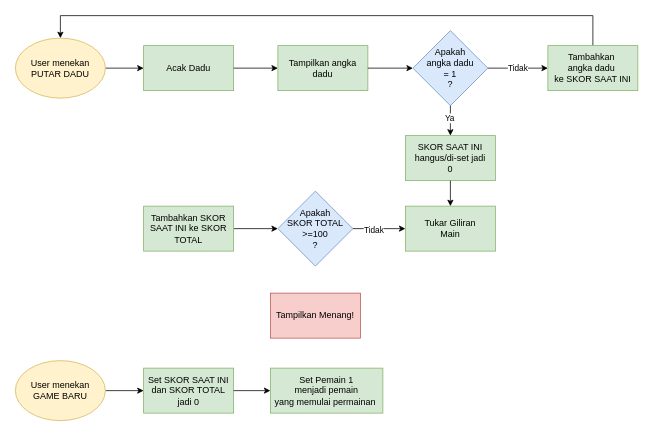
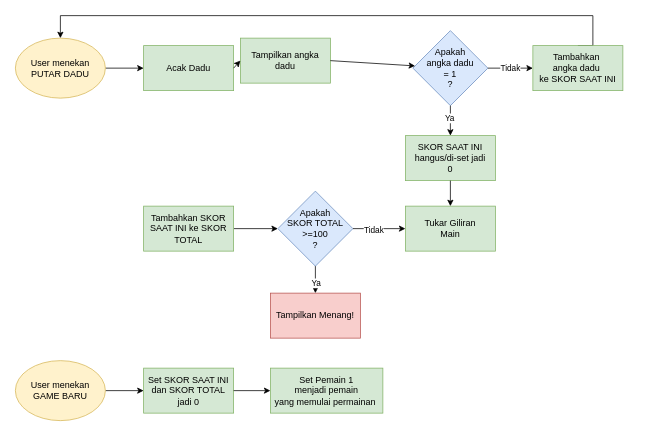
- <mxCell id="5" value="Tampilkan angka&lt;br&gt;dadu" style="whiteSpace=wrap;html=1;points=[[0,0,0,0,0],[0,0.25,0,0,0],[0,0.5,0,0,0],[0,0.75,0,0,0],[0,1,0,0,0],[0.25,0,0,0,0],[0.25,1,0,0,0],[0.5,0,0,0,0],[0.5,1,0,0,0],[0.75,0,0,0,0],[0.75,1,0,0,0],[1,0,0,0,0],[1,0.25,0,0,0],[1,0.5,0,0,0],[1,0.75,0,0,0],[1,1,0,0,0]];fillColor=#d5e8d4;strokeColor=#82b366;" vertex="1" parent="1"><mxGeometry x="370" y="60" width="120" height="60" as="geometry" /></mxCell>
+ <mxCell id="5" value="Tampilkan angka&lt;br&gt;dadu" style="whiteSpace=wrap;html=1;points=[[0,0,0,0,0],[0,0.25,0,0,0],[0,0.5,0,0,0],[0,0.75,0,0,0],[0,1,0,0,0],[0.25,0,0,0,0],[0.25,1,0,0,0],[0.5,0,0,0,0],[0.5,1,0,0,0],[0.75,0,0,0,0],[0.75,1,0,0,0],[1,0,0,0,0],[1,0.25,0,0,0],[1,0.5,0,0,0],[1,0.75,0,0,0],[1,1,0,0,0]];fillColor=#d5e8d4;strokeColor=#82b366;" vertex="1" parent="1"><mxGeometry x="320" y="50" width="120" height="60" as="geometry" /></mxCell>
- <mxCell id="11" value="Tambahkan&amp;nbsp;&lt;br&gt;angka dadu&amp;nbsp;&lt;br&gt;ke SKOR SAAT INI&lt;br&gt;" style="whiteSpace=wrap;html=1;points=[[0,0,0,0,0],[0,0.25,0,0,0],[0,0.5,0,0,0],[0,0.75,0,0,0],[0,1,0,0,0],[0.25,0,0,0,0],[0.25,1,0,0,0],[0.5,0,0,0,0],[0.5,1,0,0,0],[0.75,0,0,0,0],[0.75,1,0,0,0],[1,0,0,0,0],[1,0.25,0,0,0],[1,0.5,0,0,0],[1,0.75,0,0,0],[1,1,0,0,0]];fillColor=#d5e8d4;strokeColor=#82b366;" vertex="1" parent="1"><mxGeometry x="730" y="60" width="120" height="60" as="geometry" /></mxCell>
+ <mxCell id="11" value="Tambahkan&amp;nbsp;&lt;br&gt;angka dadu&amp;nbsp;&lt;br&gt;ke SKOR SAAT INI&lt;br&gt;" style="whiteSpace=wrap;html=1;points=[[0,0,0,0,0],[0,0.25,0,0,0],[0,0.5,0,0,0],[0,0.75,0,0,0],[0,1,0,0,0],[0.25,0,0,0,0],[0.25,1,0,0,0],[0.5,0,0,0,0],[0.5,1,0,0,0],[0.75,0,0,0,0],[0.75,1,0,0,0],[1,0,0,0,0],[1,0.25,0,0,0],[1,0.5,0,0,0],[1,0.75,0,0,0],[1,1,0,0,0]];fillColor=#d5e8d4;strokeColor=#82b366;" vertex="1" parent="1"><mxGeometry x="710" y="60" width="120" height="60" as="geometry" /></mxCell>
+ <mxCell id="23" style="edgeStyle=orthogonalEdgeStyle;rounded=0;orthogonalLoop=1;jettySize=auto;html=1;exitX=0.5;exitY=1;exitDx=0;exitDy=0;entryX=0.5;entryY=0;entryDx=0;entryDy=0;entryPerimeter=0;" edge="1" parent="1" source="14" target="22"><mxGeometry relative="1" as="geometry" /></mxCell>
+ <mxCell id="24" value="Ya" style="edgeLabel;html=1;align=center;verticalAlign=middle;resizable=0;points=[];" vertex="1" connectable="0" parent="23"><mxGeometry x="0.217" relative="1" as="geometry"><mxPoint as="offset" /></mxGeometry></mxCell>
